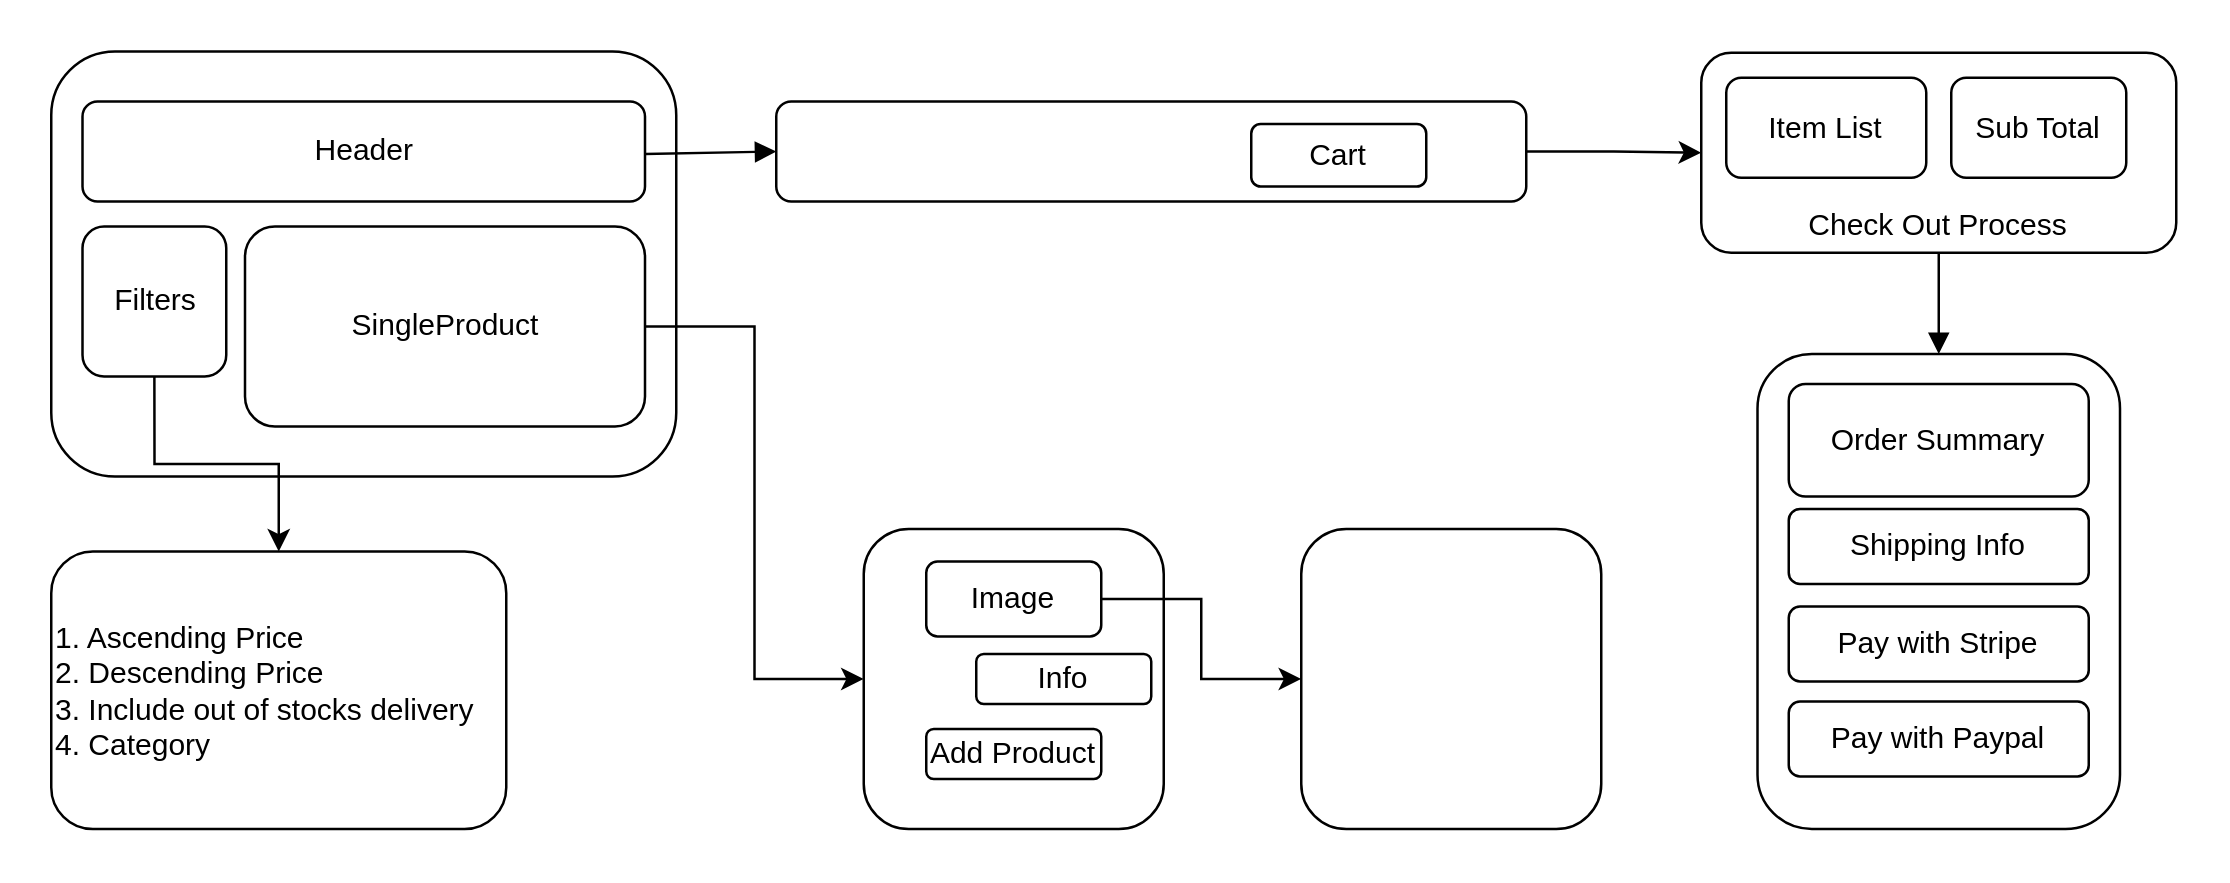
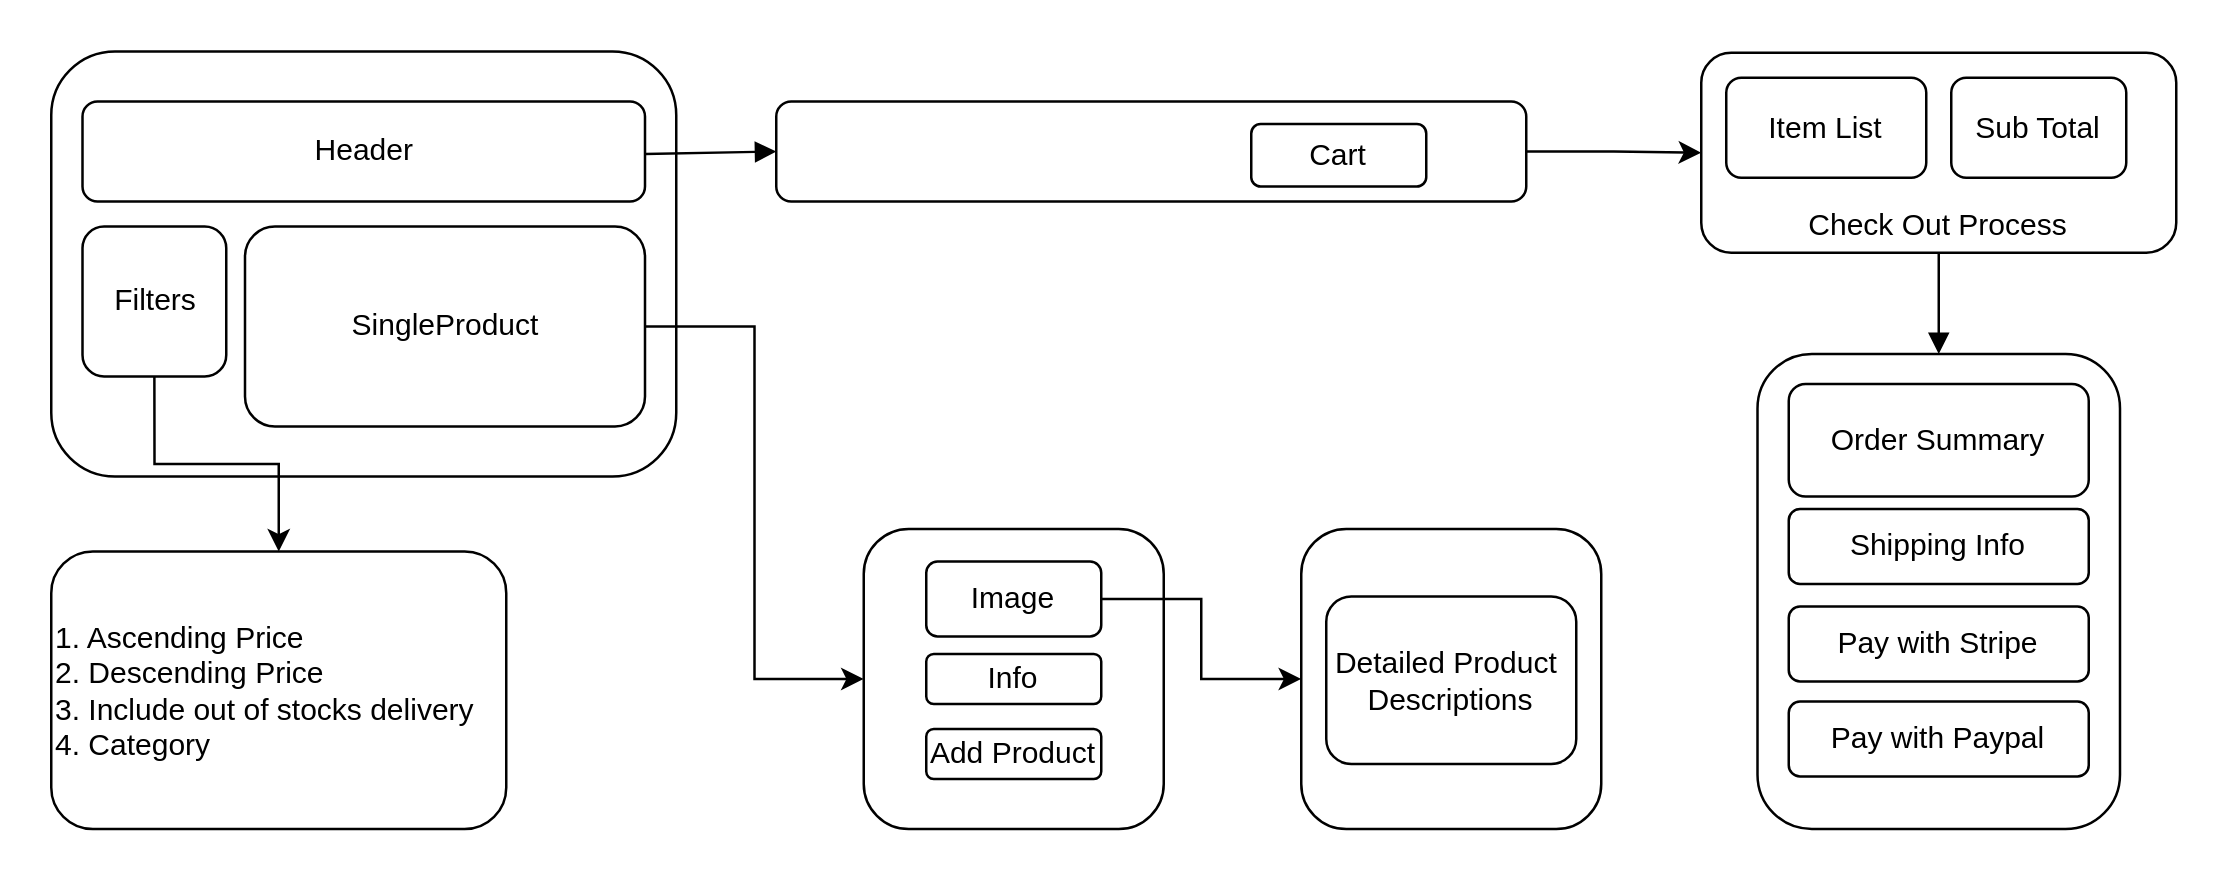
- <mxCell id="25" value="Info" style="rounded=1;whiteSpace=wrap;html=1;" parent="1" vertex="1"><mxGeometry x="390" y="261" width="70" height="20" as="geometry" /></mxCell>
+ <mxCell id="25" value="Info" style="rounded=1;whiteSpace=wrap;html=1;" parent="1" vertex="1"><mxGeometry x="370" y="261" width="70" height="20" as="geometry" /></mxCell>
+ <mxCell id="28" value="Detailed Product&amp;nbsp;&lt;div&gt;Descriptions&lt;/div&gt;" style="rounded=1;whiteSpace=wrap;html=1;" vertex="1" parent="1"><mxGeometry x="530" y="238" width="100" height="67" as="geometry" /></mxCell>
